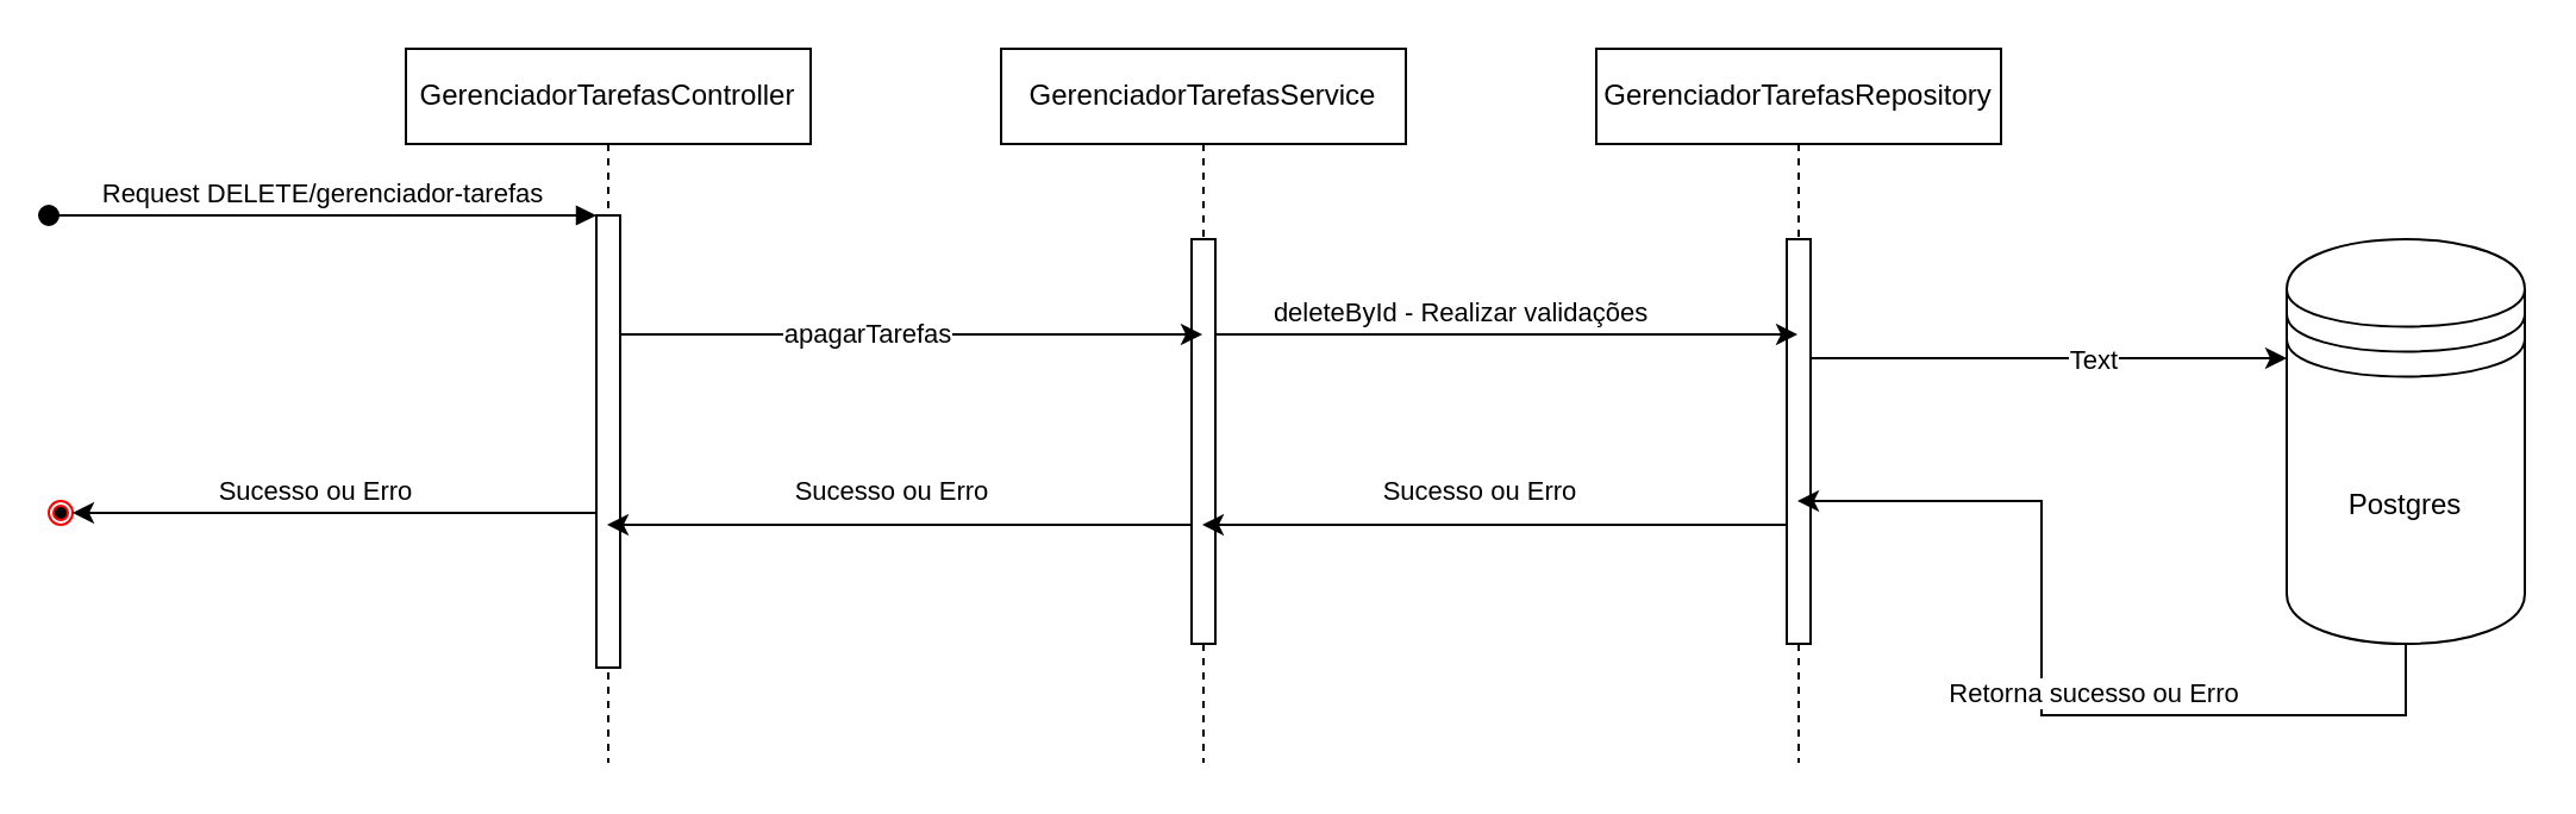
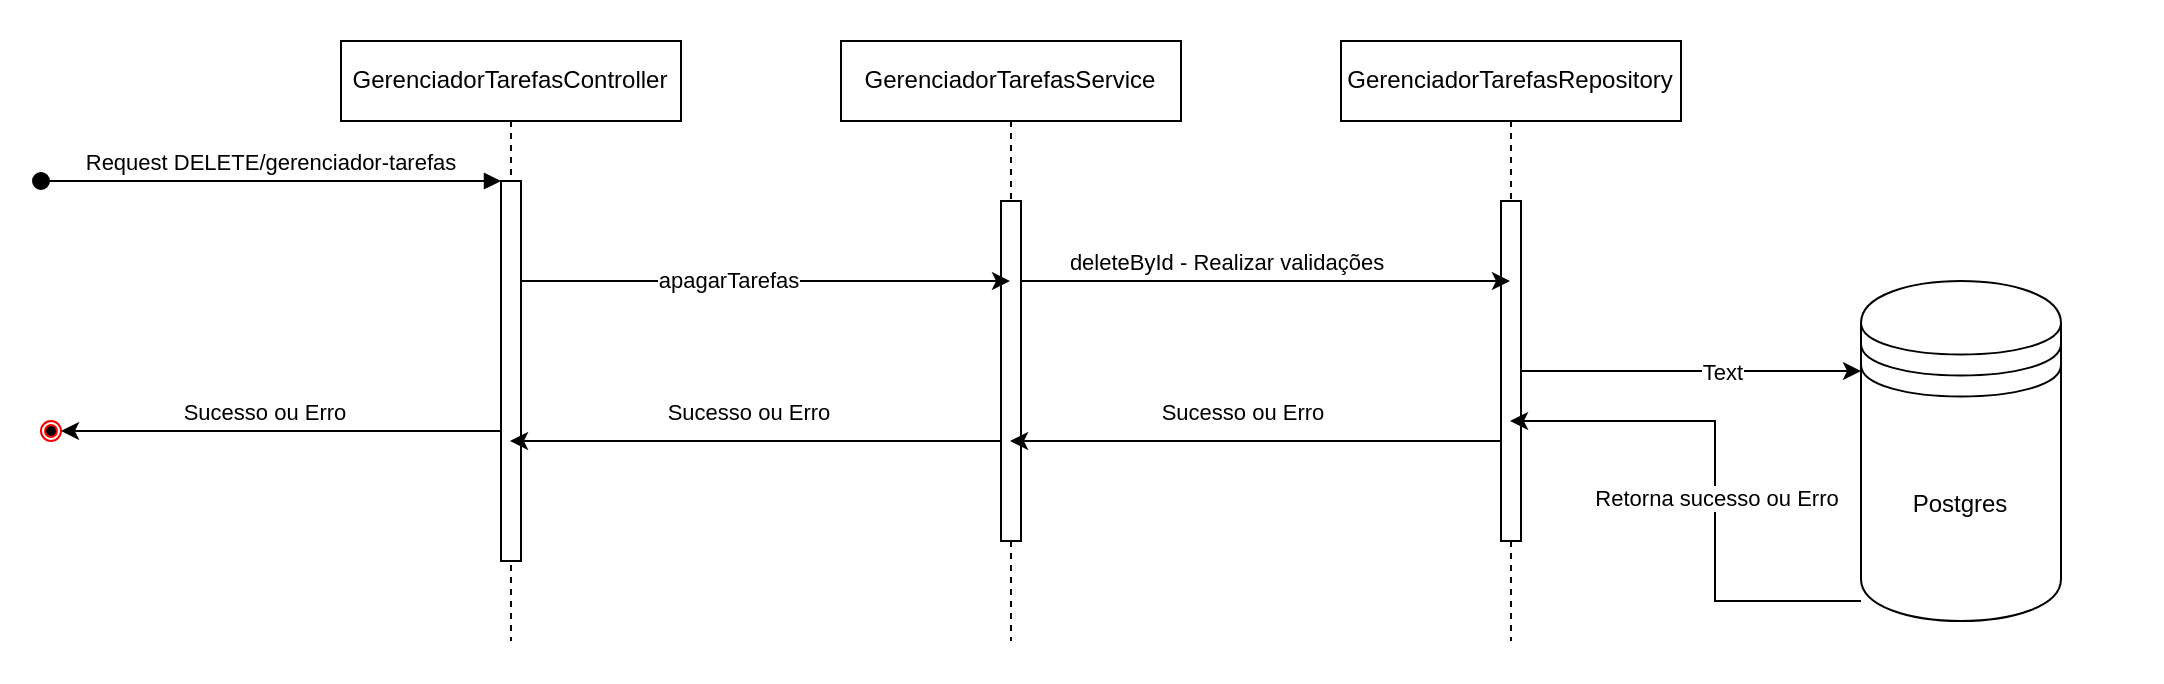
- <mxCell id="11" value="Postgres" style="shape=datastore;whiteSpace=wrap;html=1;" vertex="1" parent="1"><mxGeometry x="960" y="100" width="100" height="170" as="geometry" /></mxCell>
+ <mxCell id="11" value="Postgres" style="shape=datastore;whiteSpace=wrap;html=1;" vertex="1" parent="1"><mxGeometry x="930" y="140" width="100" height="170" as="geometry" /></mxCell>
